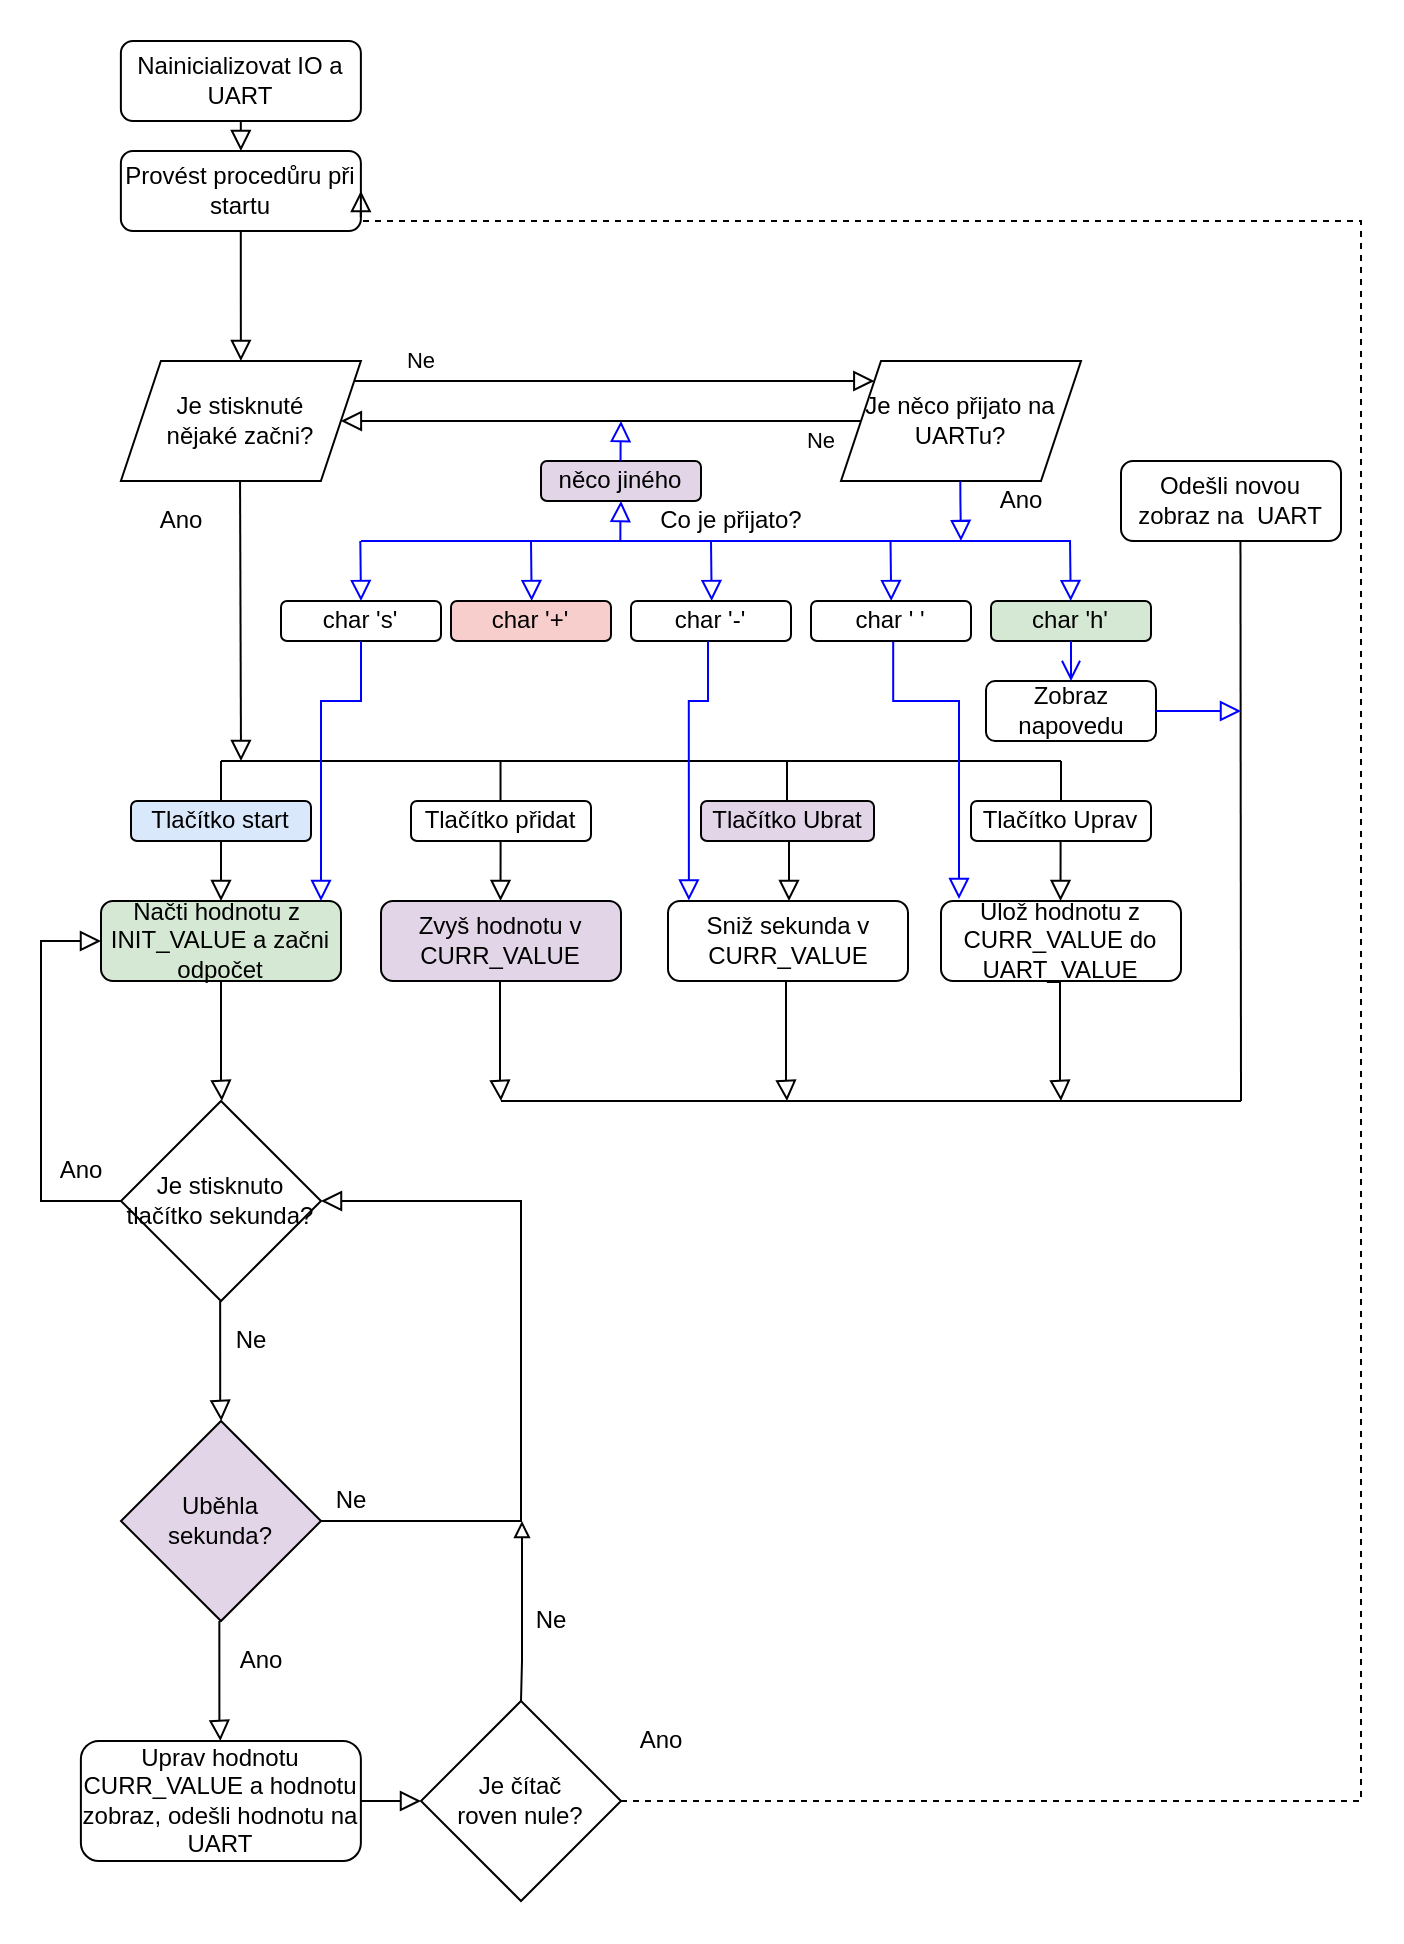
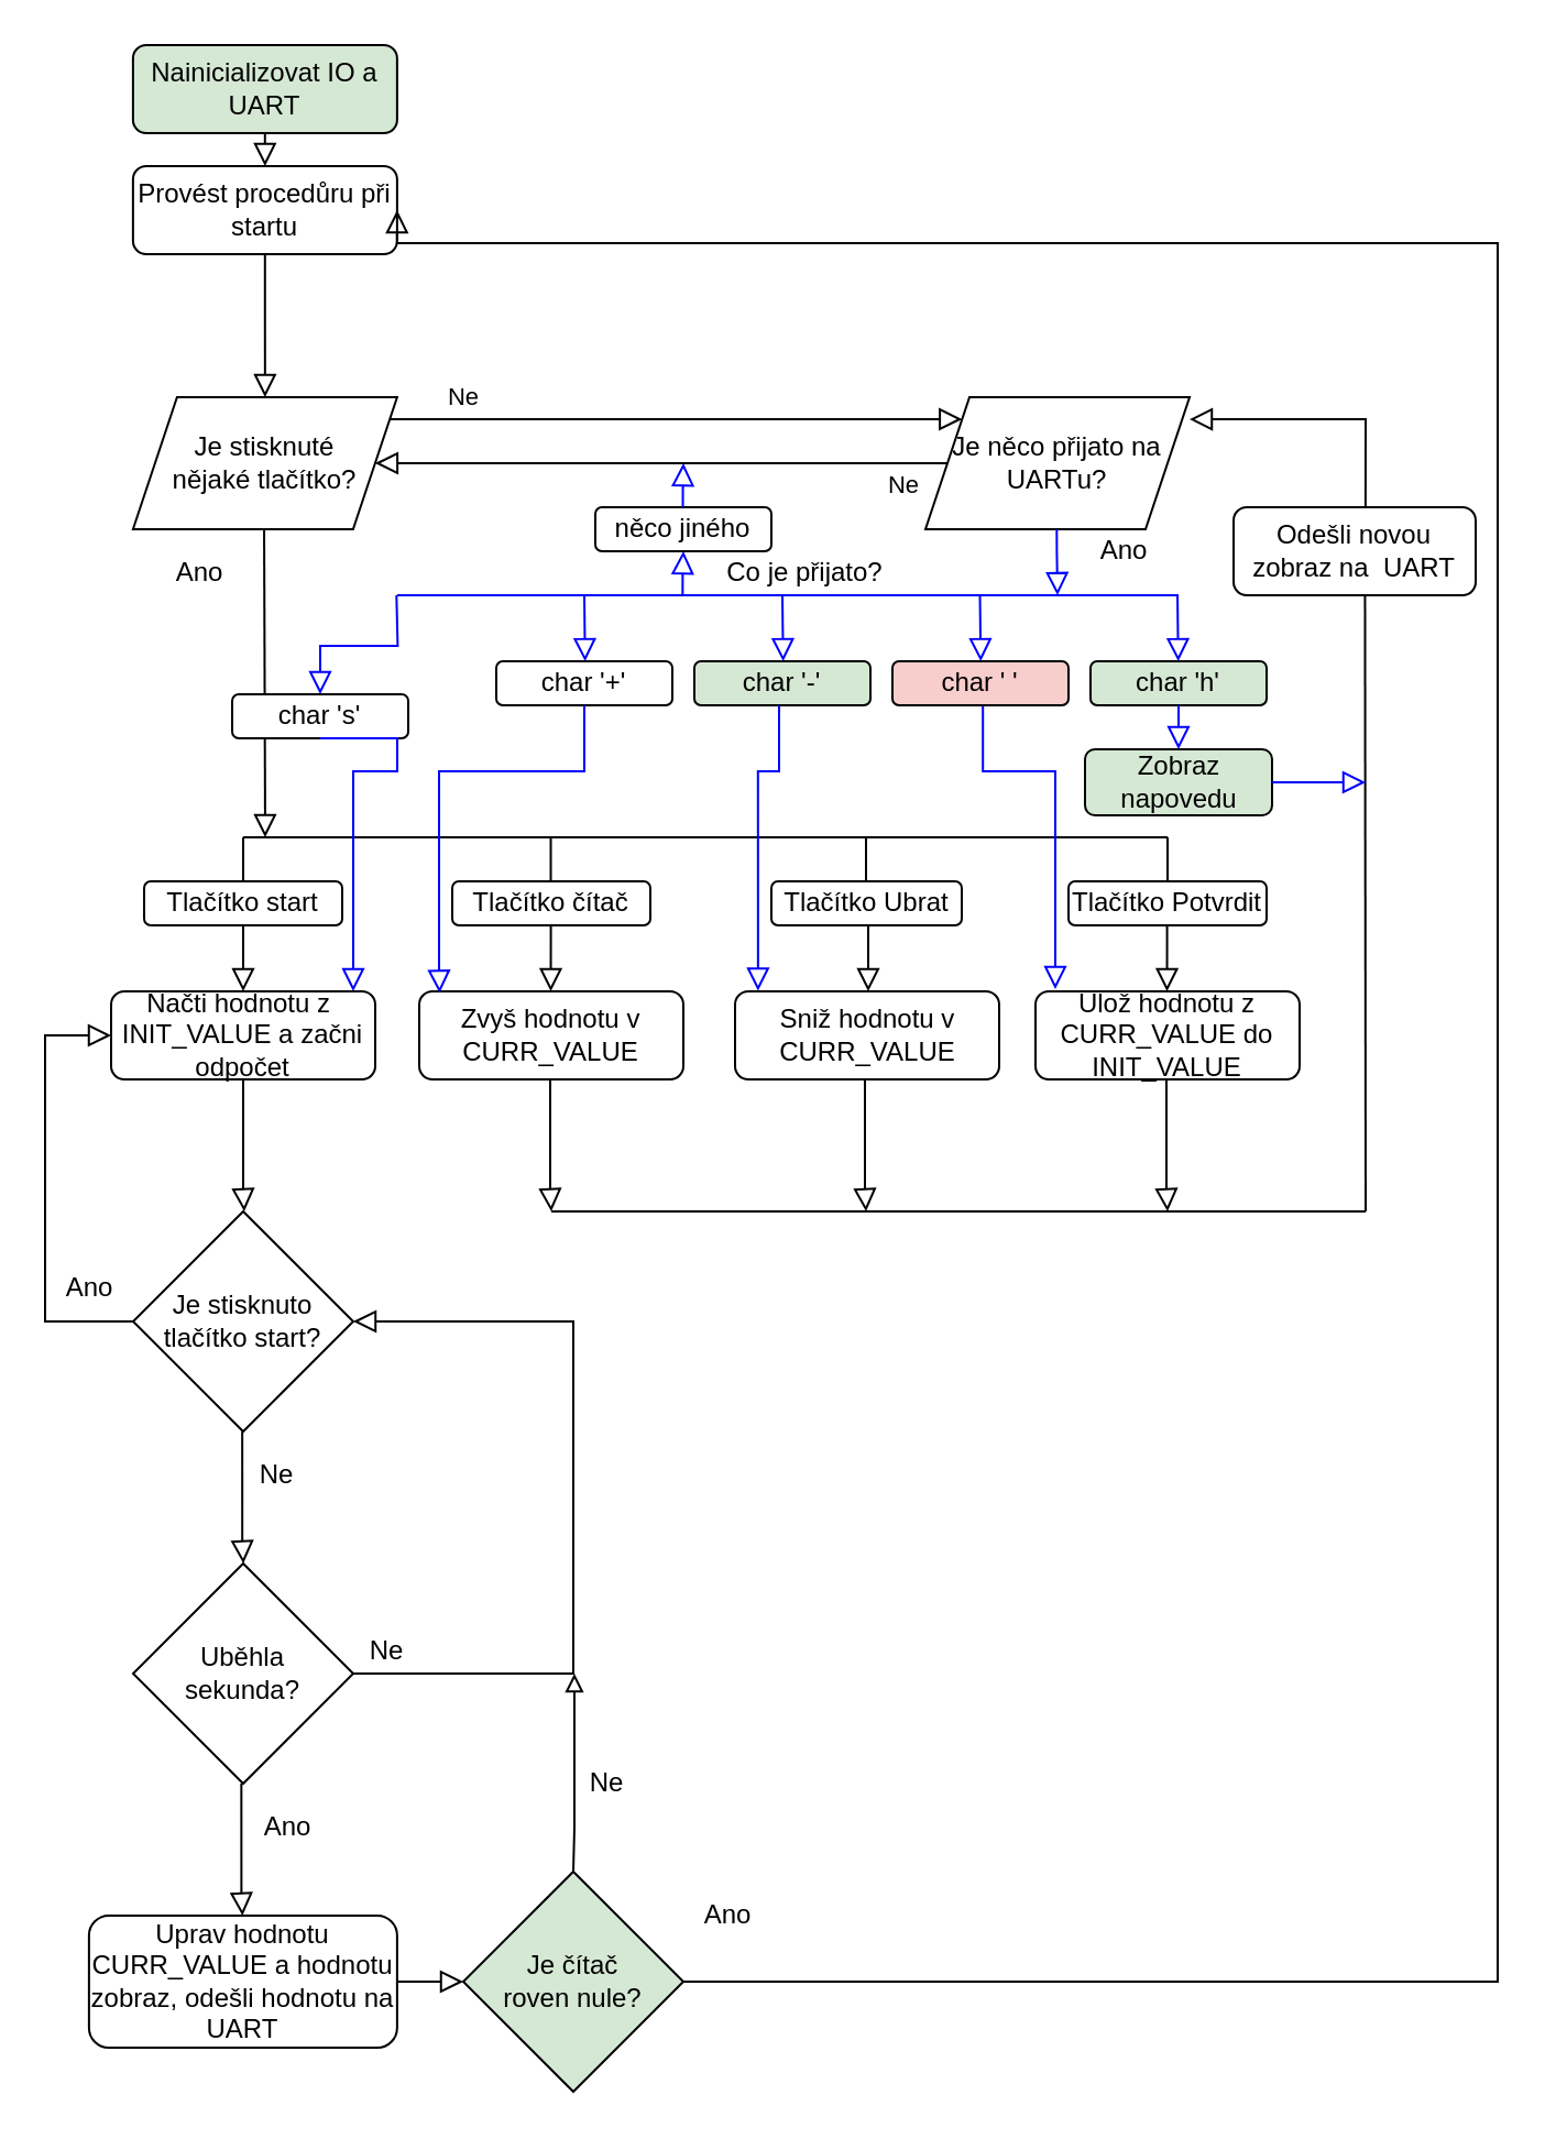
- <mxCell id="43" value="Nainicializovat IO a UART" style="rounded=1;whiteSpace=wrap;html=1;fontSize=12;glass=0;strokeWidth=1;shadow=0;" parent="1" vertex="1"><mxGeometry x="59.94" y="20" width="120" height="40" as="geometry" /></mxCell>
+ <mxCell id="43" value="Nainicializovat IO a UART" style="rounded=1;whiteSpace=wrap;html=1;fontSize=12;glass=0;strokeWidth=1;shadow=0;fillColor=#d5e8d4;" parent="1" vertex="1"><mxGeometry x="59.94" y="20" width="120" height="40" as="geometry" /></mxCell>
+ <mxCell id="46" value="" style="rounded=0;html=1;jettySize=auto;orthogonalLoop=1;fontSize=11;endArrow=block;endFill=0;endSize=8;strokeWidth=1;shadow=0;labelBackgroundColor=none;edgeStyle=orthogonalEdgeStyle;entryX=1;entryY=0.167;entryDx=0;entryDy=0;entryPerimeter=0;exitX=0.545;exitY=0;exitDx=0;exitDy=0;exitPerimeter=0;" parent="1" source="76" target="45" edge="1"><mxGeometry relative="1" as="geometry"><mxPoint x="560" y="190" as="targetPoint" /><mxPoint x="620" y="190" as="sourcePoint" /></mxGeometry></mxCell>
- <mxCell id="5" value="Je stisknuté &lt;br&gt;nějaké začni?" style="shape=parallelogram;perimeter=parallelogramPerimeter;whiteSpace=wrap;html=1;fixedSize=1;" parent="1" vertex="1"><mxGeometry x="59.94" y="180" width="120" height="60" as="geometry" /></mxCell>
+ <mxCell id="5" value="Je stisknuté &lt;br&gt;nějaké tlačítko?" style="shape=parallelogram;perimeter=parallelogramPerimeter;whiteSpace=wrap;html=1;fixedSize=1;" parent="1" vertex="1"><mxGeometry x="59.94" y="180" width="120" height="60" as="geometry" /></mxCell>
- <mxCell id="74" value="něco jiného" style="rounded=1;whiteSpace=wrap;html=1;fontSize=12;glass=0;strokeWidth=1;shadow=0;fillColor=#e1d5e7;" parent="1" vertex="1"><mxGeometry x="270" y="230" width="80" height="20" as="geometry" /></mxCell>
+ <mxCell id="74" value="něco jiného" style="rounded=1;whiteSpace=wrap;html=1;fontSize=12;glass=0;strokeWidth=1;shadow=0;" parent="1" vertex="1"><mxGeometry x="270" y="230" width="80" height="20" as="geometry" /></mxCell>
- <mxCell id="55" value="char 's'" style="rounded=1;whiteSpace=wrap;html=1;fontSize=12;glass=0;strokeWidth=1;shadow=0;" parent="1" vertex="1"><mxGeometry x="140" y="300" width="80" height="20" as="geometry" /></mxCell>
+ <mxCell id="55" value="char 's'" style="rounded=1;whiteSpace=wrap;html=1;fontSize=12;glass=0;strokeWidth=1;shadow=0;" parent="1" vertex="1"><mxGeometry x="105" y="315" width="80" height="20" as="geometry" /></mxCell>
- <mxCell id="57" value="char '+'" style="rounded=1;whiteSpace=wrap;html=1;fontSize=12;glass=0;strokeWidth=1;shadow=0;fillColor=#f8cecc;" parent="1" vertex="1"><mxGeometry x="225" y="300" width="80" height="20" as="geometry" /></mxCell>
+ <mxCell id="57" value="char '+'" style="rounded=1;whiteSpace=wrap;html=1;fontSize=12;glass=0;strokeWidth=1;shadow=0;" parent="1" vertex="1"><mxGeometry x="225" y="300" width="80" height="20" as="geometry" /></mxCell>
- <mxCell id="58" value="char '-'" style="rounded=1;whiteSpace=wrap;html=1;fontSize=12;glass=0;strokeWidth=1;shadow=0;" parent="1" vertex="1"><mxGeometry x="315" y="300" width="80" height="20" as="geometry" /></mxCell>
+ <mxCell id="58" value="char '-'" style="rounded=1;whiteSpace=wrap;html=1;fontSize=12;glass=0;strokeWidth=1;shadow=0;fillColor=#d5e8d4;" parent="1" vertex="1"><mxGeometry x="315" y="300" width="80" height="20" as="geometry" /></mxCell>
- <mxCell id="59" value="char ' '" style="rounded=1;whiteSpace=wrap;html=1;fontSize=12;glass=0;strokeWidth=1;shadow=0;" parent="1" vertex="1"><mxGeometry x="405" y="300" width="80" height="20" as="geometry" /></mxCell>
+ <mxCell id="59" value="char ' '" style="rounded=1;whiteSpace=wrap;html=1;fontSize=12;glass=0;strokeWidth=1;shadow=0;fillColor=#f8cecc;" parent="1" vertex="1"><mxGeometry x="405" y="300" width="80" height="20" as="geometry" /></mxCell>
- <mxCell id="71" value="" style="rounded=0;html=1;jettySize=auto;orthogonalLoop=1;fontSize=11;endArrow=open;endFill=0;endSize=8;strokeWidth=1;shadow=0;labelBackgroundColor=none;strokeColor=#0000FF;exitX=0.5;exitY=1;exitDx=0;exitDy=0;entryX=0.5;entryY=0;entryDx=0;entryDy=0;" parent="1" source="60" target="70" edge="1"><mxGeometry relative="1" as="geometry"><mxPoint x="456.1" y="330.24" as="sourcePoint" /><mxPoint x="534" y="341" as="targetPoint" /></mxGeometry></mxCell>
+ <mxCell id="71" value="" style="rounded=0;html=1;jettySize=auto;orthogonalLoop=1;fontSize=11;endArrow=block;endFill=0;endSize=8;strokeWidth=1;shadow=0;labelBackgroundColor=none;strokeColor=#0000FF;exitX=0.5;exitY=1;exitDx=0;exitDy=0;entryX=0.5;entryY=0;entryDx=0;entryDy=0;" parent="1" source="60" target="70" edge="1"><mxGeometry relative="1" as="geometry"><mxPoint x="456.1" y="330.24" as="sourcePoint" /><mxPoint x="534" y="341" as="targetPoint" /></mxGeometry></mxCell>
+ <mxCell id="67" value="" style="rounded=0;html=1;jettySize=auto;orthogonalLoop=1;fontSize=11;endArrow=block;endFill=0;endSize=8;strokeWidth=1;shadow=0;labelBackgroundColor=none;strokeColor=#0000FF;edgeStyle=orthogonalEdgeStyle;exitX=0.5;exitY=1;exitDx=0;exitDy=0;entryX=0.077;entryY=0.018;entryDx=0;entryDy=0;entryPerimeter=0;" parent="1" source="57" target="17" edge="1"><mxGeometry relative="1" as="geometry"><mxPoint x="284.76" y="320" as="sourcePoint" /><mxPoint x="284.76" y="450" as="targetPoint" /><Array as="points"><mxPoint x="265" y="350" /><mxPoint x="199" y="350" /><mxPoint x="199" y="440" /></Array></mxGeometry></mxCell>
- <mxCell id="70" value="Zobraz napovedu" style="rounded=1;whiteSpace=wrap;html=1;fontSize=12;glass=0;strokeWidth=1;shadow=0;" parent="1" vertex="1"><mxGeometry x="492.5" y="340" width="85" height="30" as="geometry" /></mxCell>
+ <mxCell id="70" value="Zobraz napovedu" style="rounded=1;whiteSpace=wrap;html=1;fontSize=12;glass=0;strokeWidth=1;shadow=0;fillColor=#d5e8d4;" parent="1" vertex="1"><mxGeometry x="492.5" y="340" width="85" height="30" as="geometry" /></mxCell>
- <mxCell id="10" value="Tlačítko start" style="rounded=1;whiteSpace=wrap;html=1;fontSize=12;glass=0;strokeWidth=1;shadow=0;fillColor=#dae8fc;" parent="1" vertex="1"><mxGeometry x="65" y="400" width="90" height="20" as="geometry" /></mxCell>
+ <mxCell id="10" value="Tlačítko start" style="rounded=1;whiteSpace=wrap;html=1;fontSize=12;glass=0;strokeWidth=1;shadow=0;" parent="1" vertex="1"><mxGeometry x="65" y="400" width="90" height="20" as="geometry" /></mxCell>
- <mxCell id="12" value="Tlačítko přidat" style="rounded=1;whiteSpace=wrap;html=1;fontSize=12;glass=0;strokeWidth=1;shadow=0;" parent="1" vertex="1"><mxGeometry x="205" y="400" width="90" height="20" as="geometry" /></mxCell>
+ <mxCell id="12" value="Tlačítko čítač" style="rounded=1;whiteSpace=wrap;html=1;fontSize=12;glass=0;strokeWidth=1;shadow=0;" parent="1" vertex="1"><mxGeometry x="205" y="400" width="90" height="20" as="geometry" /></mxCell>
- <mxCell id="13" value="Tlačítko Ubrat" style="rounded=1;whiteSpace=wrap;html=1;fontSize=12;glass=0;strokeWidth=1;shadow=0;fillColor=#e1d5e7;" parent="1" vertex="1"><mxGeometry x="350" y="400" width="86.5" height="20" as="geometry" /></mxCell>
+ <mxCell id="13" value="Tlačítko Ubrat" style="rounded=1;whiteSpace=wrap;html=1;fontSize=12;glass=0;strokeWidth=1;shadow=0;" parent="1" vertex="1"><mxGeometry x="350" y="400" width="86.5" height="20" as="geometry" /></mxCell>
- <mxCell id="14" value="Tlačítko Uprav" style="rounded=1;whiteSpace=wrap;html=1;fontSize=12;glass=0;strokeWidth=1;shadow=0;" parent="1" vertex="1"><mxGeometry x="485" y="400" width="90" height="20" as="geometry" /></mxCell>
+ <mxCell id="14" value="Tlačítko Potvrdit" style="rounded=1;whiteSpace=wrap;html=1;fontSize=12;glass=0;strokeWidth=1;shadow=0;" parent="1" vertex="1"><mxGeometry x="485" y="400" width="90" height="20" as="geometry" /></mxCell>
- <mxCell id="41" value="" style="rounded=0;html=1;jettySize=auto;orthogonalLoop=1;fontSize=11;endArrow=block;endFill=0;endSize=8;strokeWidth=1;shadow=0;labelBackgroundColor=none;edgeStyle=orthogonalEdgeStyle;exitX=1;exitY=0.5;exitDx=0;exitDy=0;entryX=1;entryY=0.5;entryDx=0;entryDy=0;dashed=1;" parent="1" source="38" target="3" edge="1"><mxGeometry relative="1" as="geometry"><mxPoint x="333.5" y="889.58" as="sourcePoint" /><mxPoint x="643.5" y="550" as="targetPoint" /><Array as="points"><mxPoint x="680" y="900" /><mxPoint x="680" y="110" /></Array></mxGeometry></mxCell>
+ <mxCell id="41" value="" style="rounded=0;html=1;jettySize=auto;orthogonalLoop=1;fontSize=11;endArrow=block;endFill=0;endSize=8;strokeWidth=1;shadow=0;labelBackgroundColor=none;edgeStyle=orthogonalEdgeStyle;exitX=1;exitY=0.5;exitDx=0;exitDy=0;entryX=1;entryY=0.5;entryDx=0;entryDy=0;" parent="1" source="38" target="3" edge="1"><mxGeometry relative="1" as="geometry"><mxPoint x="333.5" y="889.58" as="sourcePoint" /><mxPoint x="643.5" y="550" as="targetPoint" /><Array as="points"><mxPoint x="680" y="900" /><mxPoint x="680" y="110" /></Array></mxGeometry></mxCell>
- <mxCell id="15" value="Načti hodnotu z&amp;nbsp; INIT_VALUE a začni odpočet" style="rounded=1;whiteSpace=wrap;html=1;fontSize=12;glass=0;strokeWidth=1;shadow=0;fillColor=#d5e8d4;" parent="1" vertex="1"><mxGeometry x="50" y="450" width="120" height="40" as="geometry" /></mxCell>
+ <mxCell id="15" value="Načti hodnotu z&amp;nbsp; INIT_VALUE a začni odpočet" style="rounded=1;whiteSpace=wrap;html=1;fontSize=12;glass=0;strokeWidth=1;shadow=0;" parent="1" vertex="1"><mxGeometry x="50" y="450" width="120" height="40" as="geometry" /></mxCell>
- <mxCell id="17" value="Zvyš hodnotu v CURR_VALUE" style="rounded=1;whiteSpace=wrap;html=1;fontSize=12;glass=0;strokeWidth=1;shadow=0;fillColor=#e1d5e7;" parent="1" vertex="1"><mxGeometry x="190" y="450" width="120" height="40" as="geometry" /></mxCell>
+ <mxCell id="17" value="Zvyš hodnotu v CURR_VALUE" style="rounded=1;whiteSpace=wrap;html=1;fontSize=12;glass=0;strokeWidth=1;shadow=0;" parent="1" vertex="1"><mxGeometry x="190" y="450" width="120" height="40" as="geometry" /></mxCell>
- <mxCell id="18" value="Sniž sekunda v CURR_VALUE" style="rounded=1;whiteSpace=wrap;html=1;fontSize=12;glass=0;strokeWidth=1;shadow=0;" parent="1" vertex="1"><mxGeometry x="333.5" y="450" width="120" height="40" as="geometry" /></mxCell>
+ <mxCell id="18" value="Sniž hodnotu v CURR_VALUE" style="rounded=1;whiteSpace=wrap;html=1;fontSize=12;glass=0;strokeWidth=1;shadow=0;" parent="1" vertex="1"><mxGeometry x="333.5" y="450" width="120" height="40" as="geometry" /></mxCell>
- <mxCell id="19" value="Ulož hodnotu z CURR_VALUE do UART_VALUE" style="rounded=1;whiteSpace=wrap;html=1;fontSize=12;glass=0;strokeWidth=1;shadow=0;" parent="1" vertex="1"><mxGeometry x="470" y="450" width="120" height="40" as="geometry" /></mxCell>
+ <mxCell id="19" value="Ulož hodnotu z CURR_VALUE do INIT_VALUE" style="rounded=1;whiteSpace=wrap;html=1;fontSize=12;glass=0;strokeWidth=1;shadow=0;" parent="1" vertex="1"><mxGeometry x="470" y="450" width="120" height="40" as="geometry" /></mxCell>
- <mxCell id="26" value="Je stisknuto tlačítko sekunda?" style="rhombus;whiteSpace=wrap;html=1;" parent="1" vertex="1"><mxGeometry x="60" y="550" width="100" height="100" as="geometry" /></mxCell>
+ <mxCell id="26" value="Je stisknuto tlačítko start?" style="rhombus;whiteSpace=wrap;html=1;" parent="1" vertex="1"><mxGeometry x="60" y="550" width="100" height="100" as="geometry" /></mxCell>
- <mxCell id="31" value="Uběhla &lt;br&gt;sekunda?" style="rhombus;whiteSpace=wrap;html=1;fillColor=#e1d5e7;" parent="1" vertex="1"><mxGeometry x="60" y="710" width="100" height="100" as="geometry" /></mxCell>
+ <mxCell id="31" value="Uběhla &lt;br&gt;sekunda?" style="rhombus;whiteSpace=wrap;html=1;" parent="1" vertex="1"><mxGeometry x="60" y="710" width="100" height="100" as="geometry" /></mxCell>
- <mxCell id="38" value="Je čítač &lt;br&gt;roven nule?" style="rhombus;whiteSpace=wrap;html=1;" parent="1" vertex="1"><mxGeometry x="210" y="850" width="100" height="100" as="geometry" /></mxCell>
+ <mxCell id="38" value="Je čítač &lt;br&gt;roven nule?" style="rhombus;whiteSpace=wrap;html=1;fillColor=#d5e8d4;" parent="1" vertex="1"><mxGeometry x="210" y="850" width="100" height="100" as="geometry" /></mxCell>
